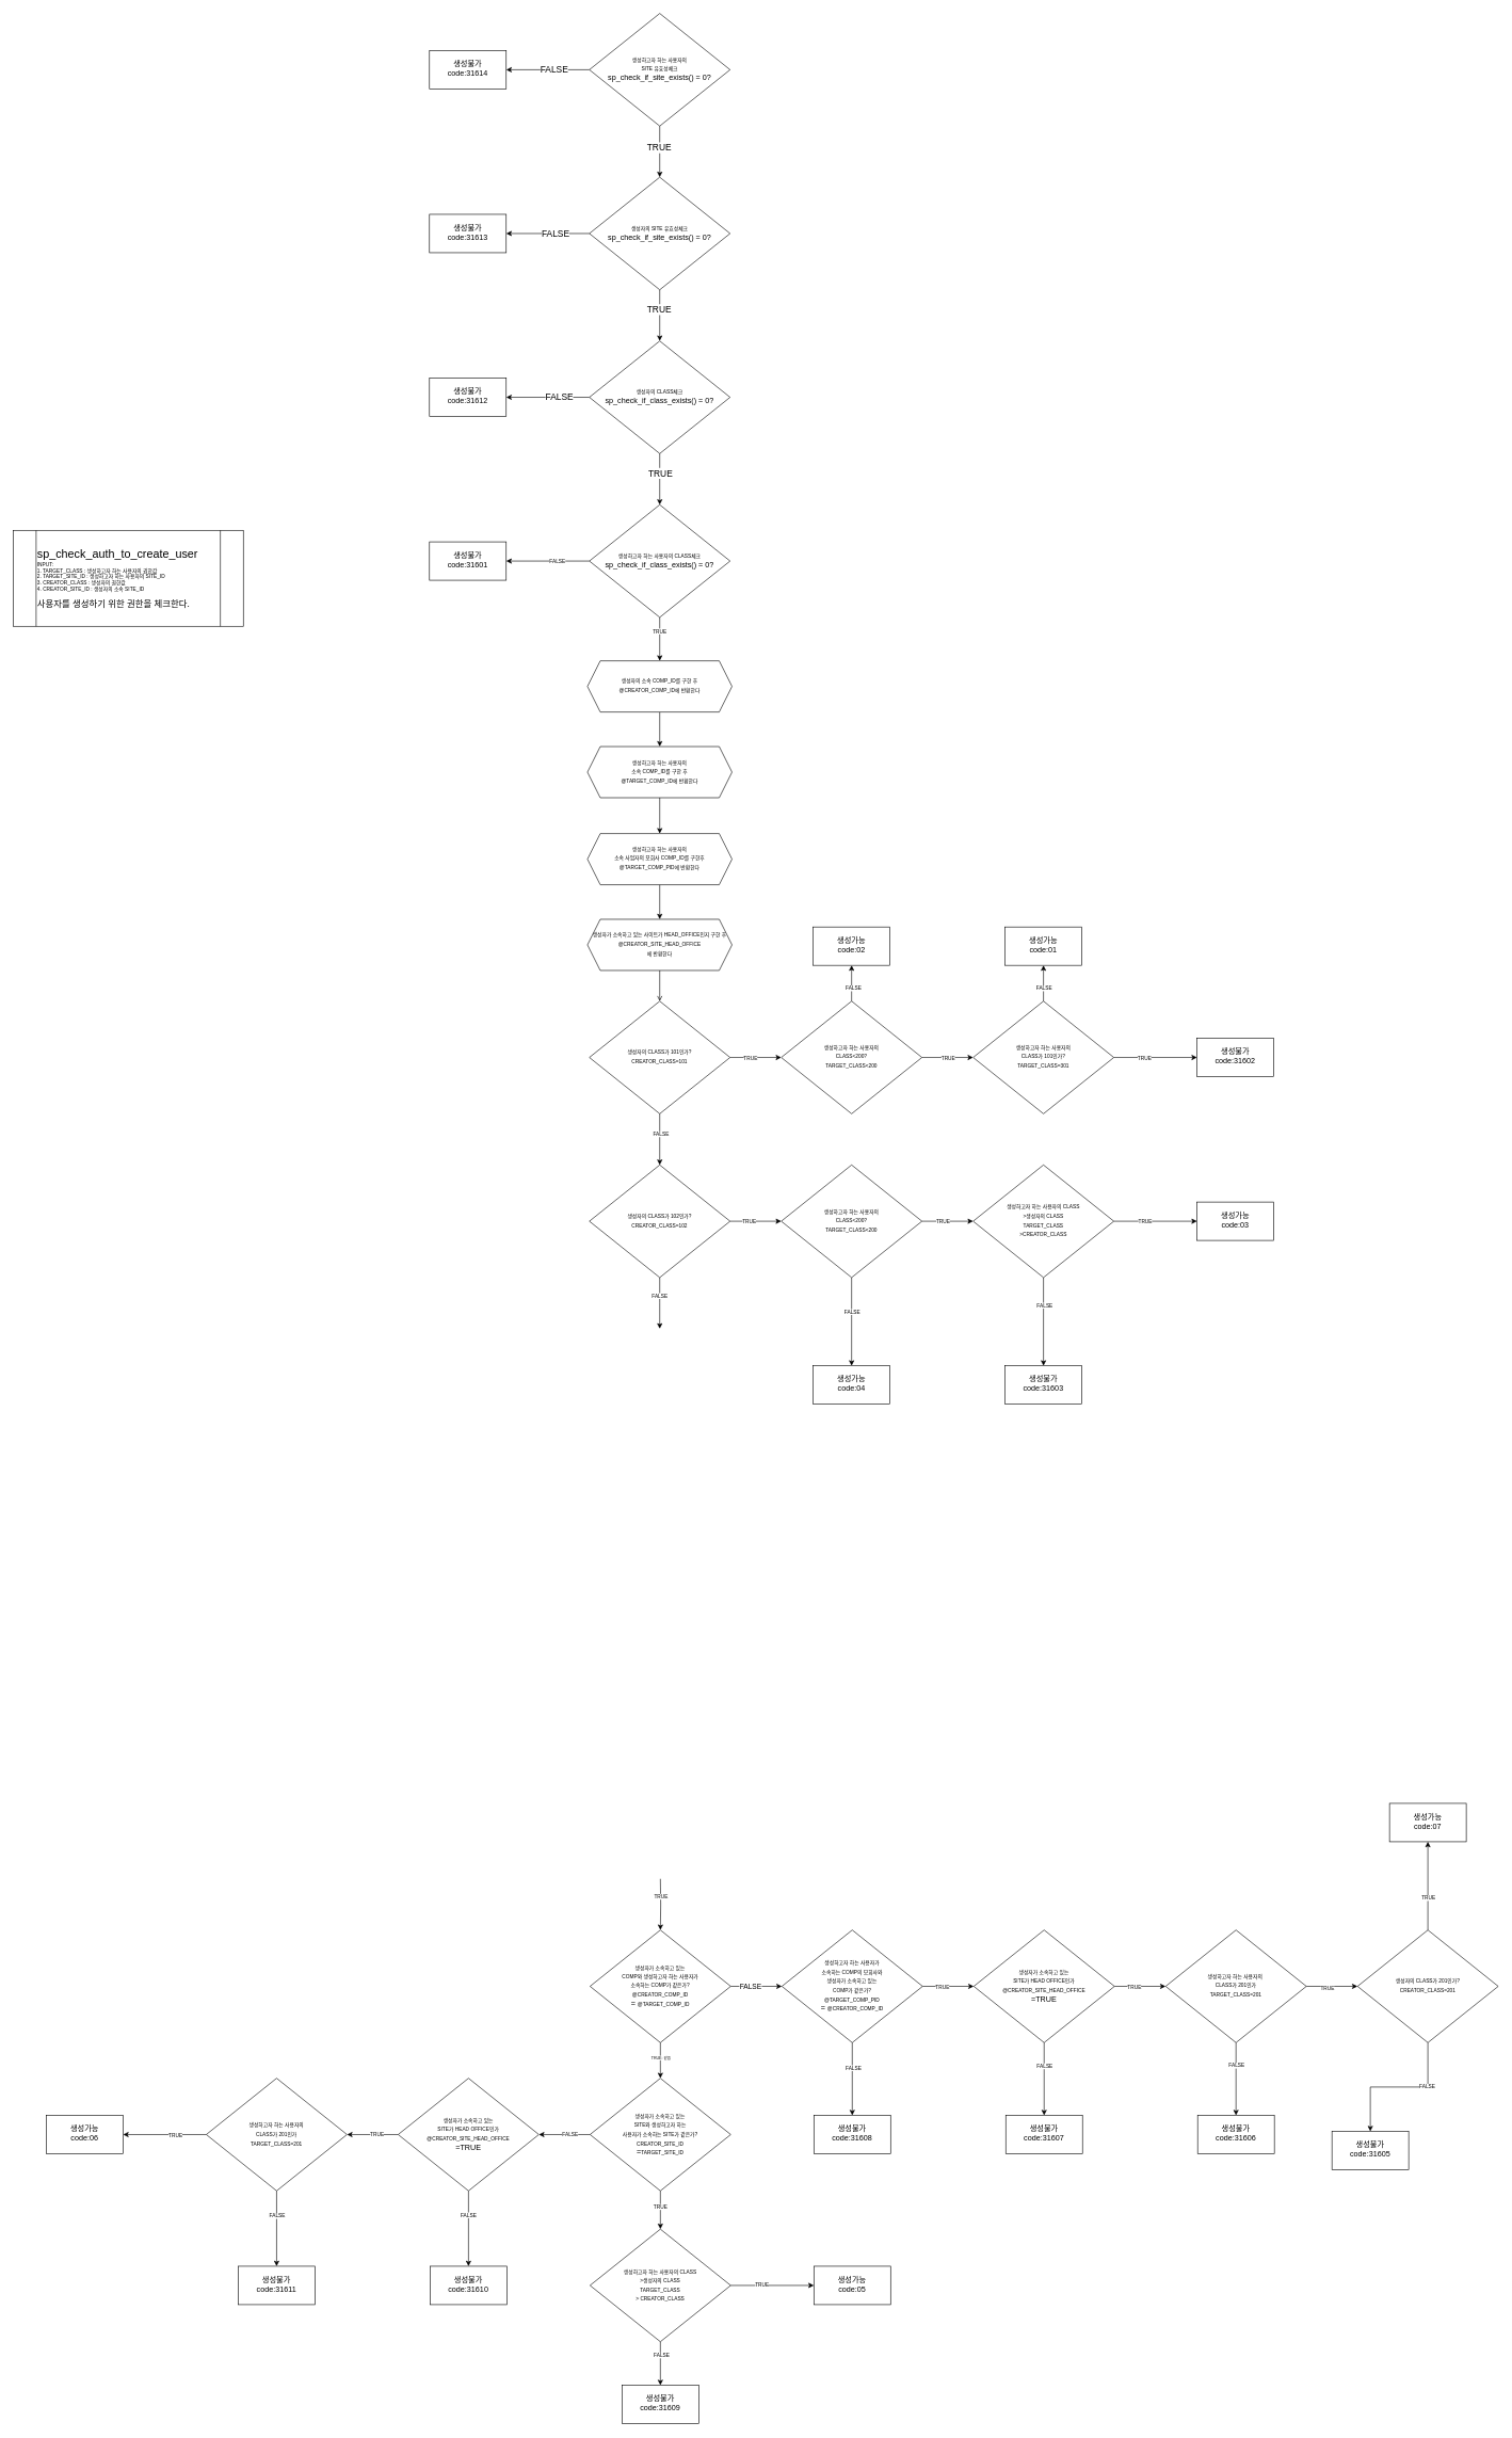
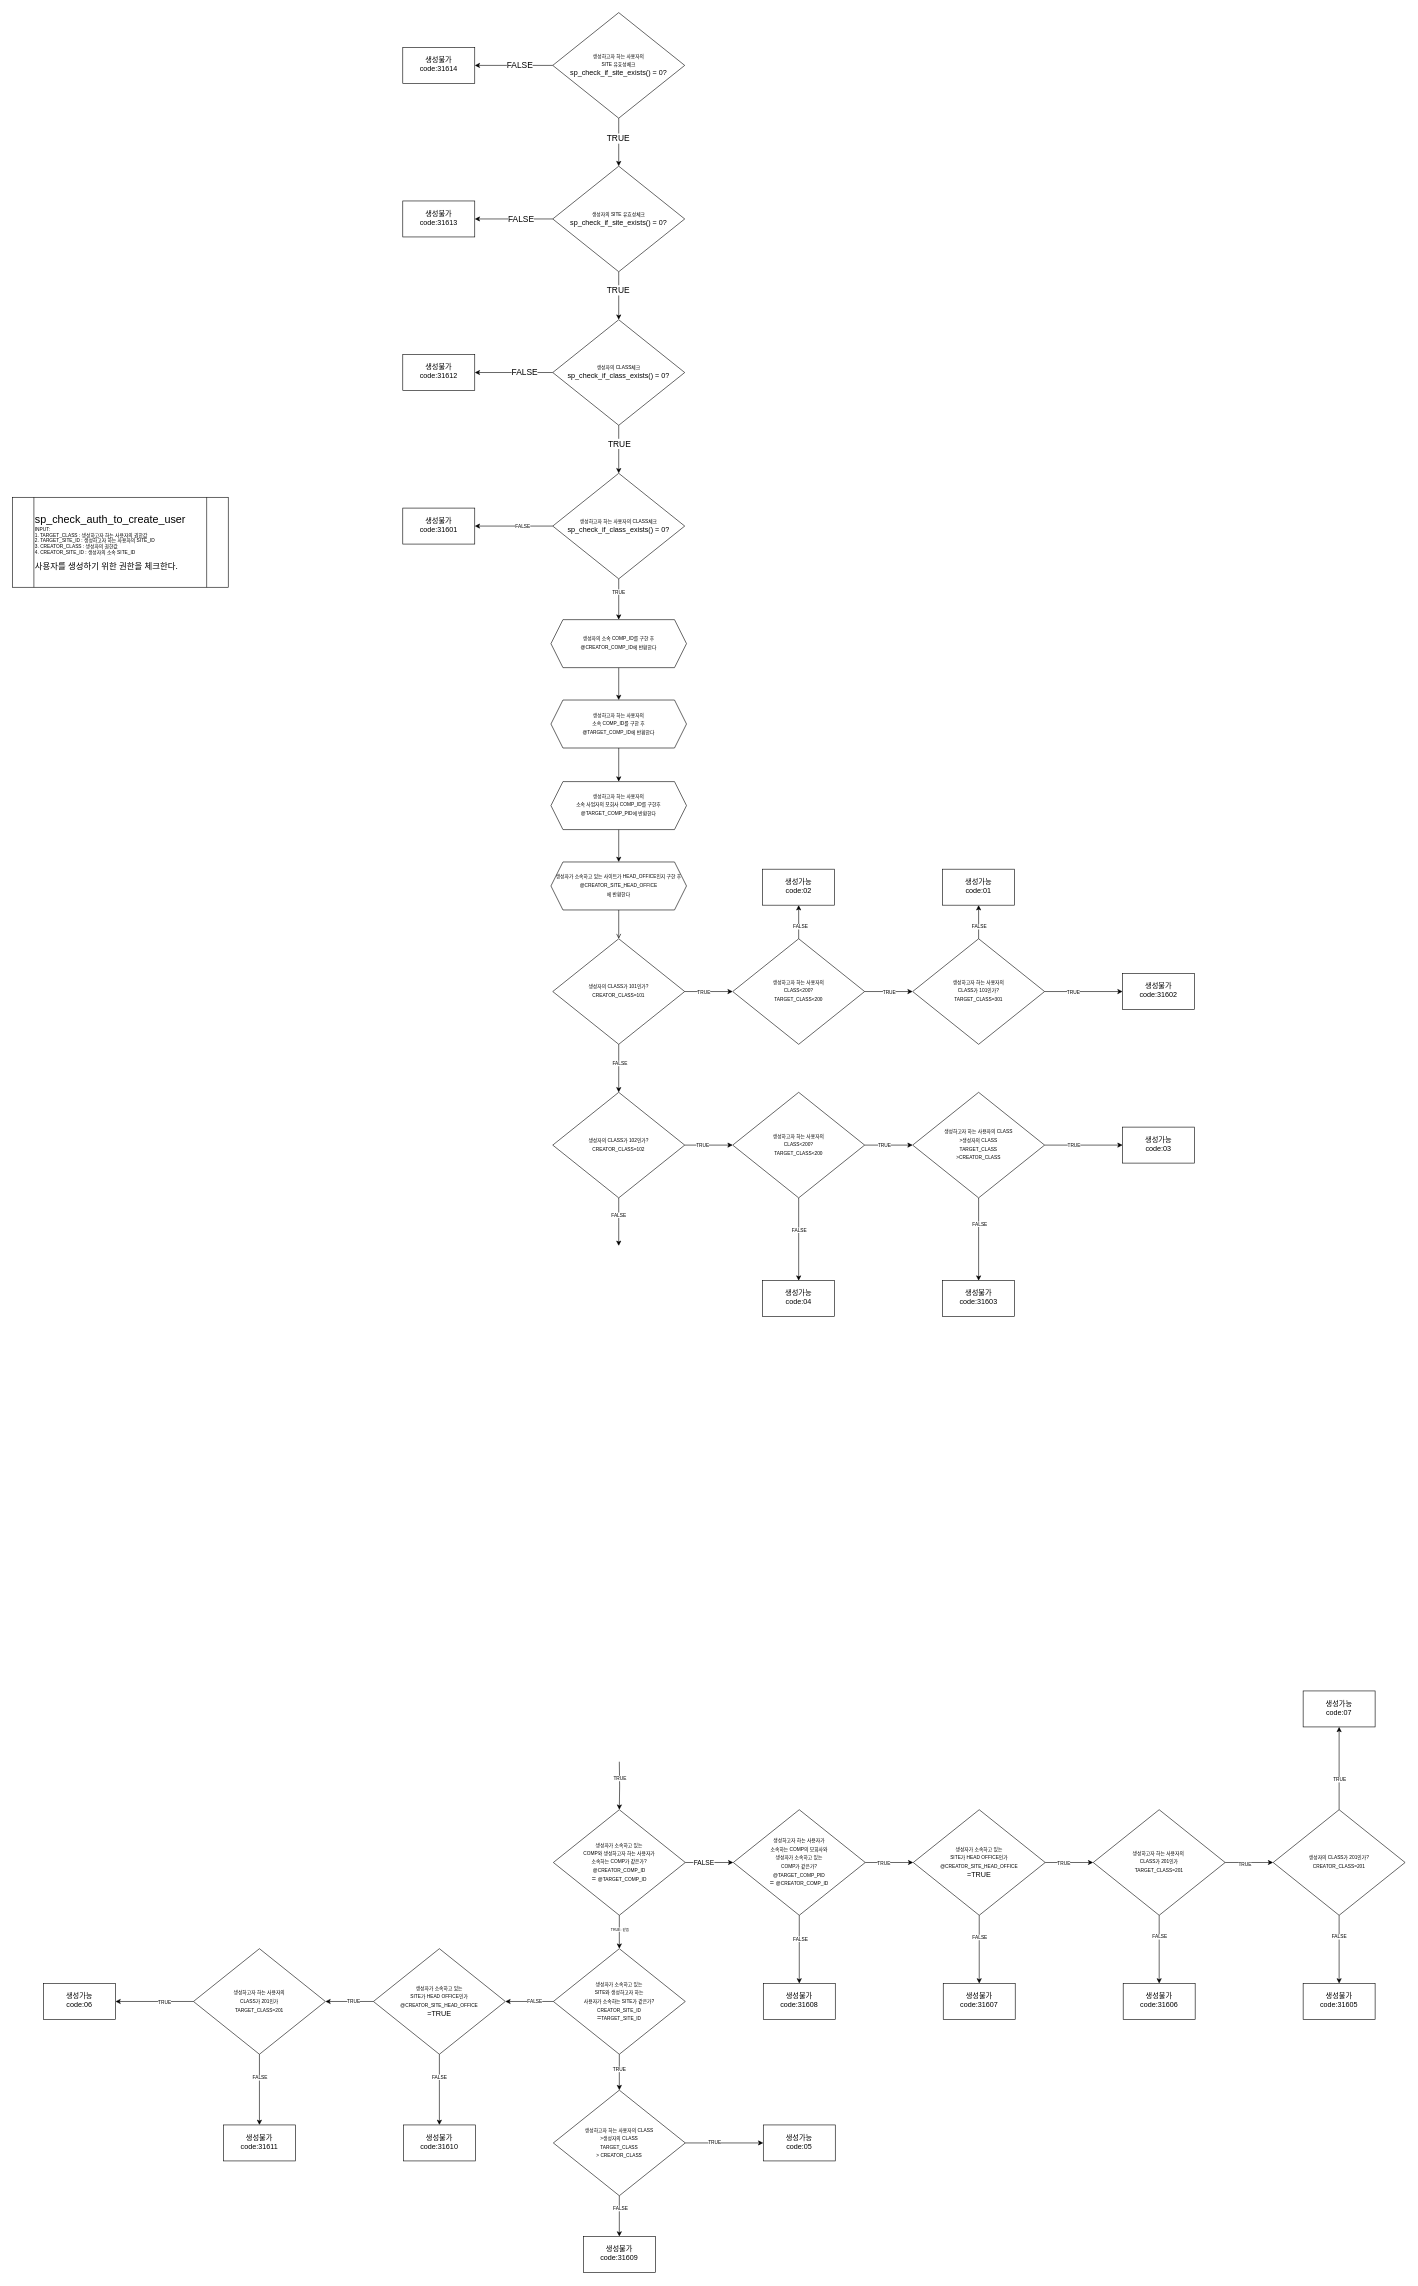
- <mxCell id="113" value="생성불가&lt;br&gt;code:31605" style="whiteSpace=wrap;html=1;shadow=0;strokeWidth=1;spacing=6;spacingTop=-4;" vertex="1" parent="1"><mxGeometry x="2082" y="3330.71" width="120" height="60" as="geometry" /></mxCell>
+ <mxCell id="113" value="생성불가&lt;br&gt;code:31605" style="whiteSpace=wrap;html=1;shadow=0;strokeWidth=1;spacing=6;spacingTop=-4;" vertex="1" parent="1"><mxGeometry x="2172" y="3305.71" width="120" height="60" as="geometry" /></mxCell>
